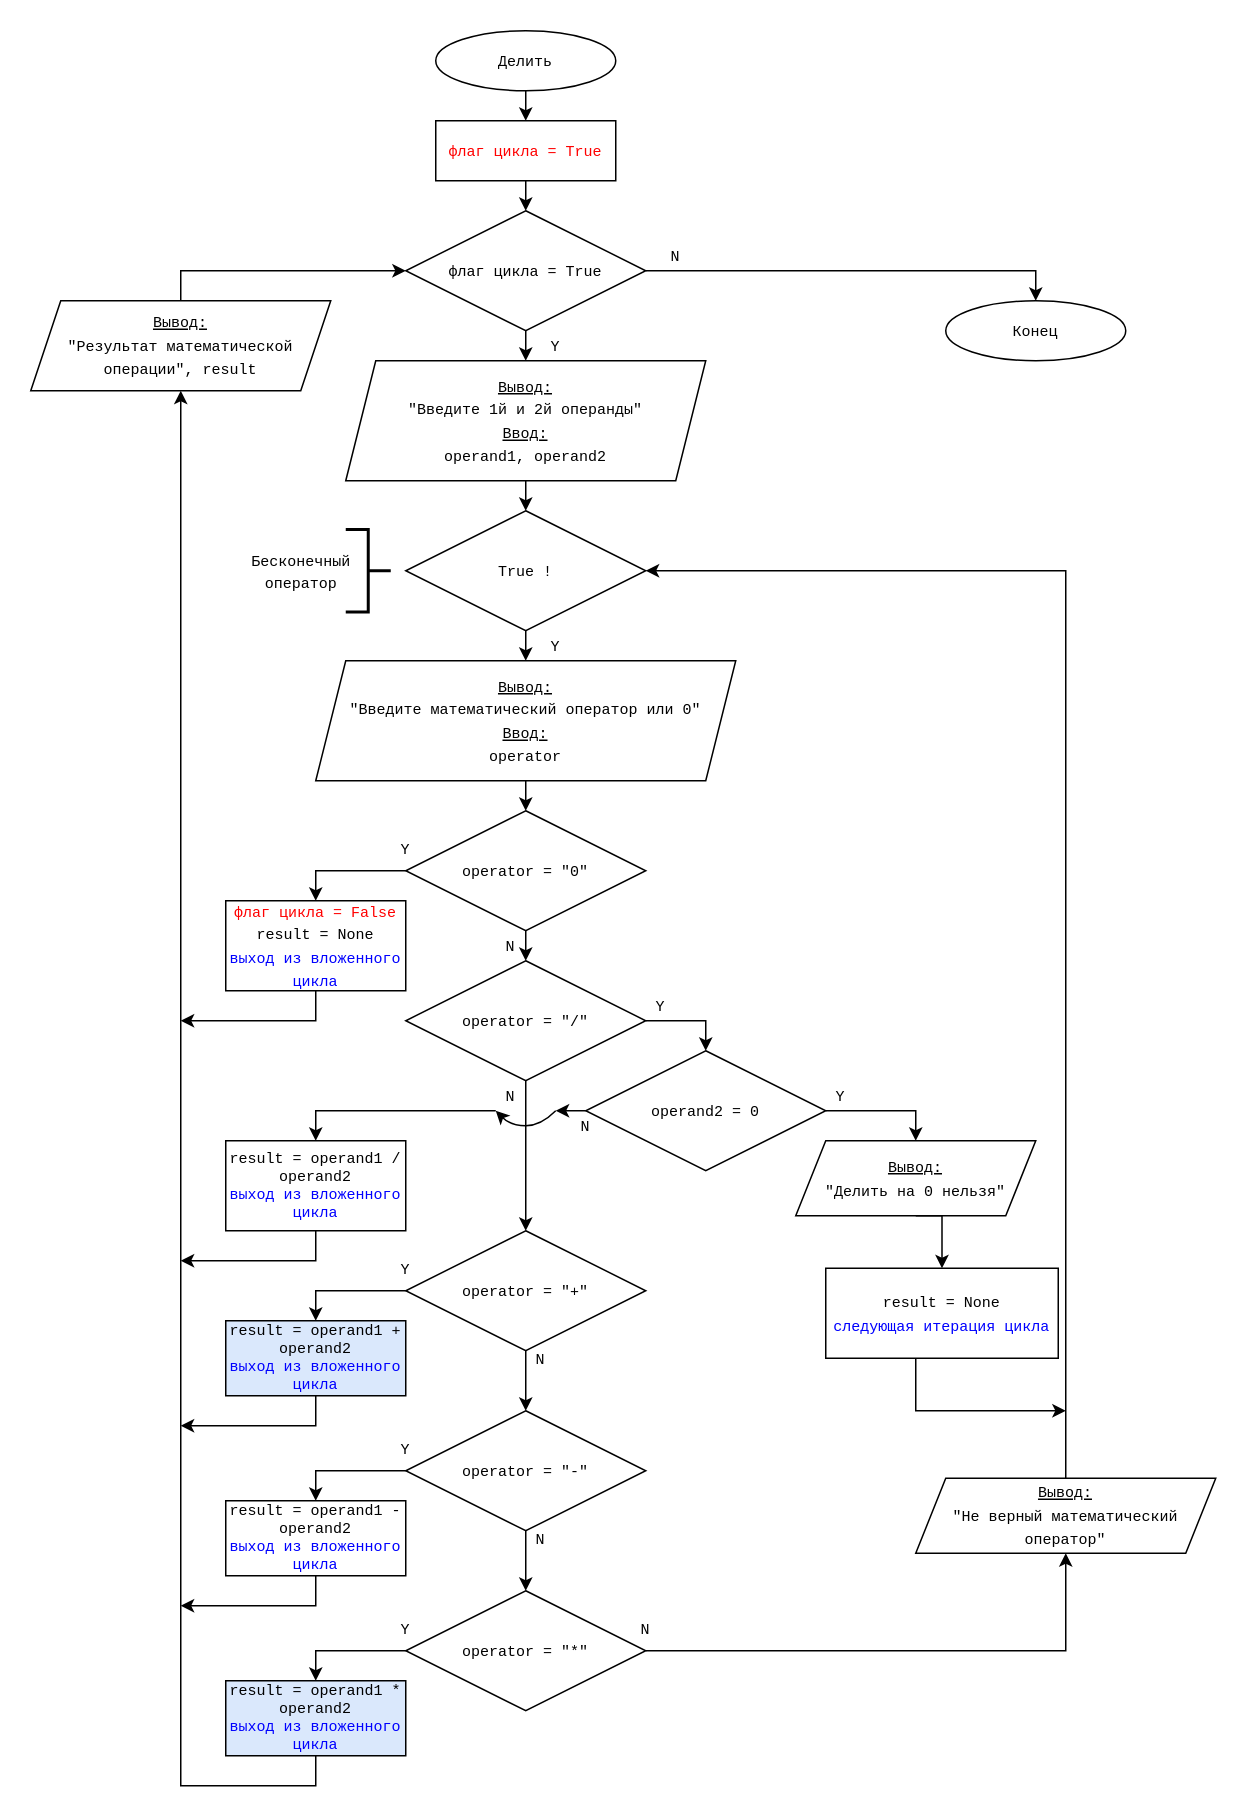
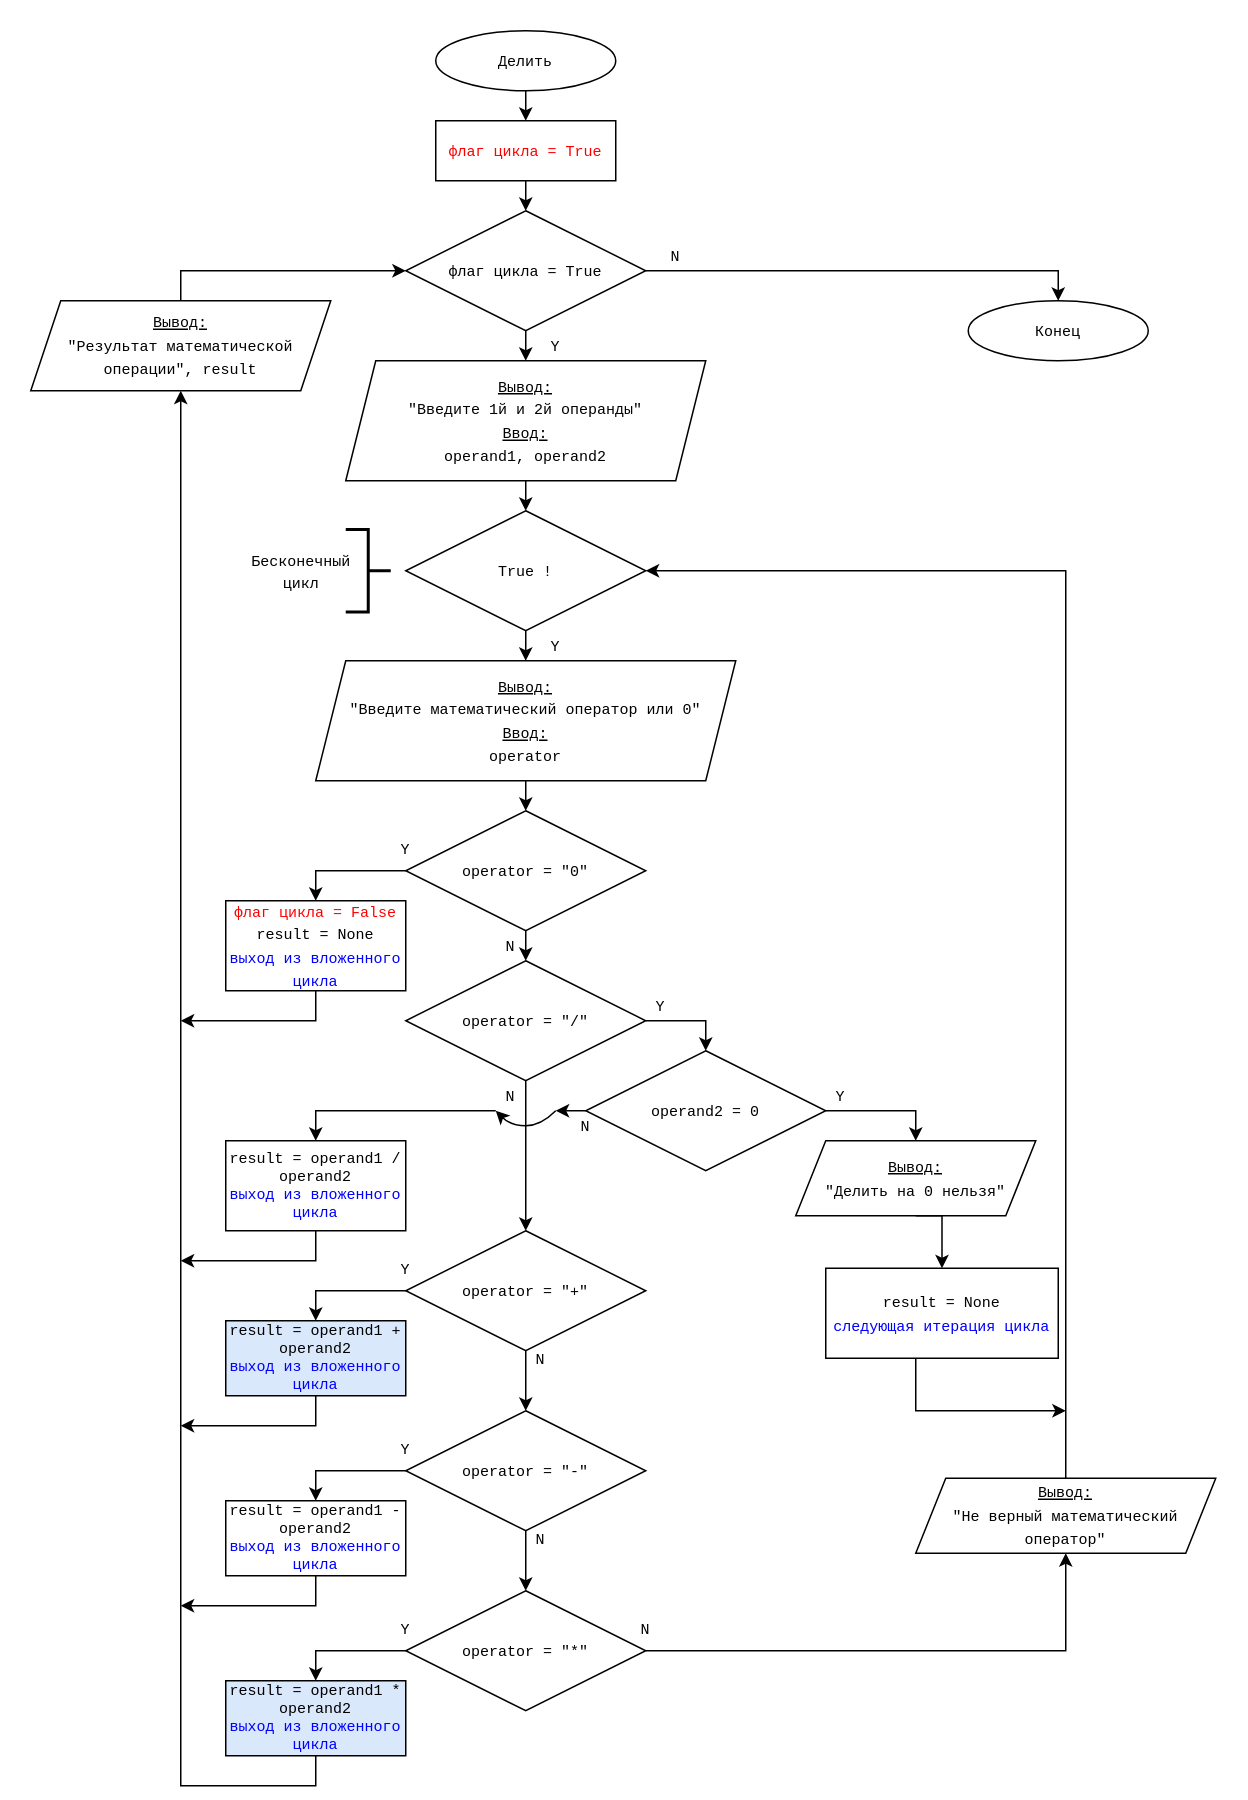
- <mxCell id="13" value="&lt;font face=&quot;Courier New&quot;&gt;&lt;span style=&quot;font-size: 10px&quot;&gt;Конец&lt;/span&gt;&lt;/font&gt;" style="ellipse;whiteSpace=wrap;html=1;" parent="1" vertex="1"><mxGeometry x="630" y="200" width="120" height="40" as="geometry" /></mxCell>
+ <mxCell id="13" value="&lt;font face=&quot;Courier New&quot;&gt;&lt;span style=&quot;font-size: 10px&quot;&gt;Конец&lt;/span&gt;&lt;/font&gt;" style="ellipse;whiteSpace=wrap;html=1;" parent="1" vertex="1"><mxGeometry x="645" y="200" width="120" height="40" as="geometry" /></mxCell>
- <mxCell id="30" value="&lt;font face=&quot;Courier New&quot; style=&quot;font-size: 10px&quot;&gt;Бесконечный&lt;br&gt;оператор&lt;/font&gt;" style="text;html=1;align=center;verticalAlign=middle;resizable=0;points=[];autosize=1;" parent="1" vertex="1"><mxGeometry x="160" y="360" width="80" height="40" as="geometry" /></mxCell>
+ <mxCell id="30" value="&lt;font face=&quot;Courier New&quot; style=&quot;font-size: 10px&quot;&gt;Бесконечный&lt;br&gt;цикл&lt;/font&gt;" style="text;html=1;align=center;verticalAlign=middle;resizable=0;points=[];autosize=1;" parent="1" vertex="1"><mxGeometry x="160" y="360" width="80" height="40" as="geometry" /></mxCell>
